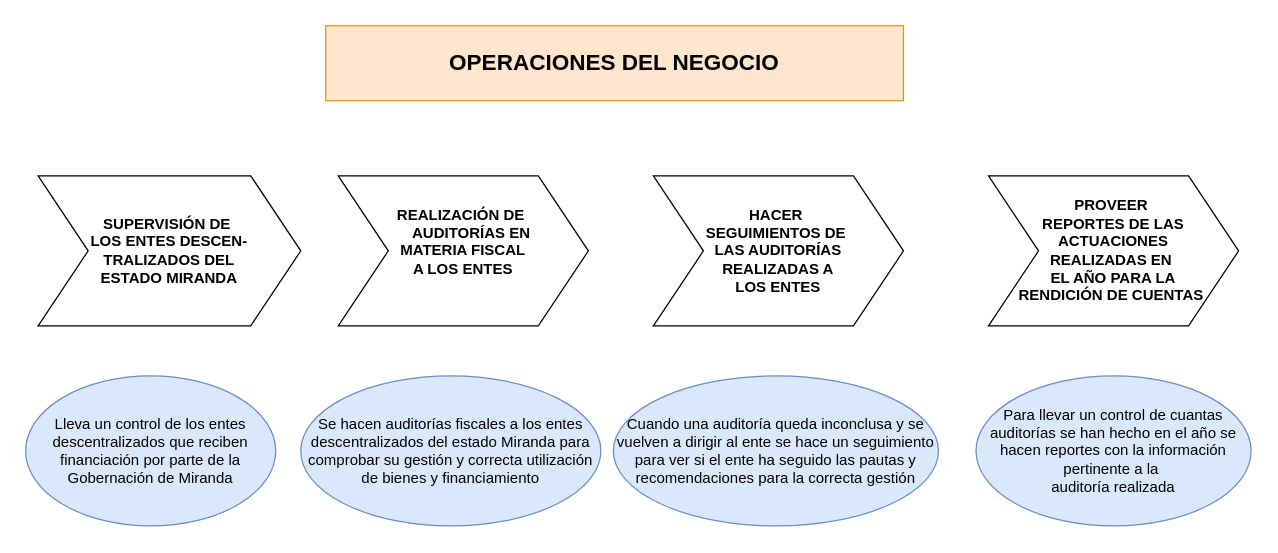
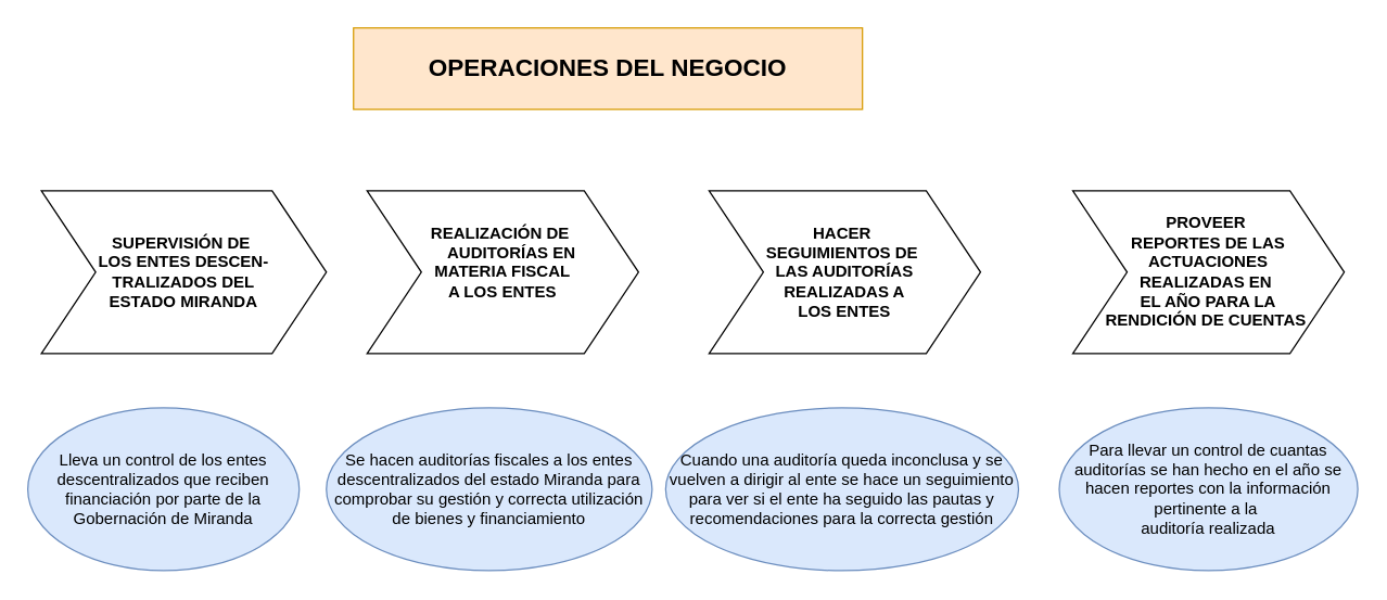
- <mxCell id="2" value="&lt;font size=&quot;1&quot;&gt;&lt;b style=&quot;font-size: 18px;&quot;&gt;OPERACIONES DEL NEGOCIO&lt;/b&gt;&lt;/font&gt;" style="rounded=0;whiteSpace=wrap;html=1;fillColor=#ffe6cc;strokeColor=#d79b00;" vertex="1" parent="1"><mxGeometry x="260" y="20" width="462" height="60" as="geometry" /></mxCell>
+ <mxCell id="2" value="&lt;font size=&quot;1&quot;&gt;&lt;b style=&quot;font-size: 18px;&quot;&gt;OPERACIONES DEL NEGOCIO&lt;/b&gt;&lt;/font&gt;" style="rounded=0;whiteSpace=wrap;html=1;fillColor=#ffe6cc;strokeColor=#d79b00;" vertex="1" parent="1"><mxGeometry x="260" y="20" width="375" height="60" as="geometry" /></mxCell>
